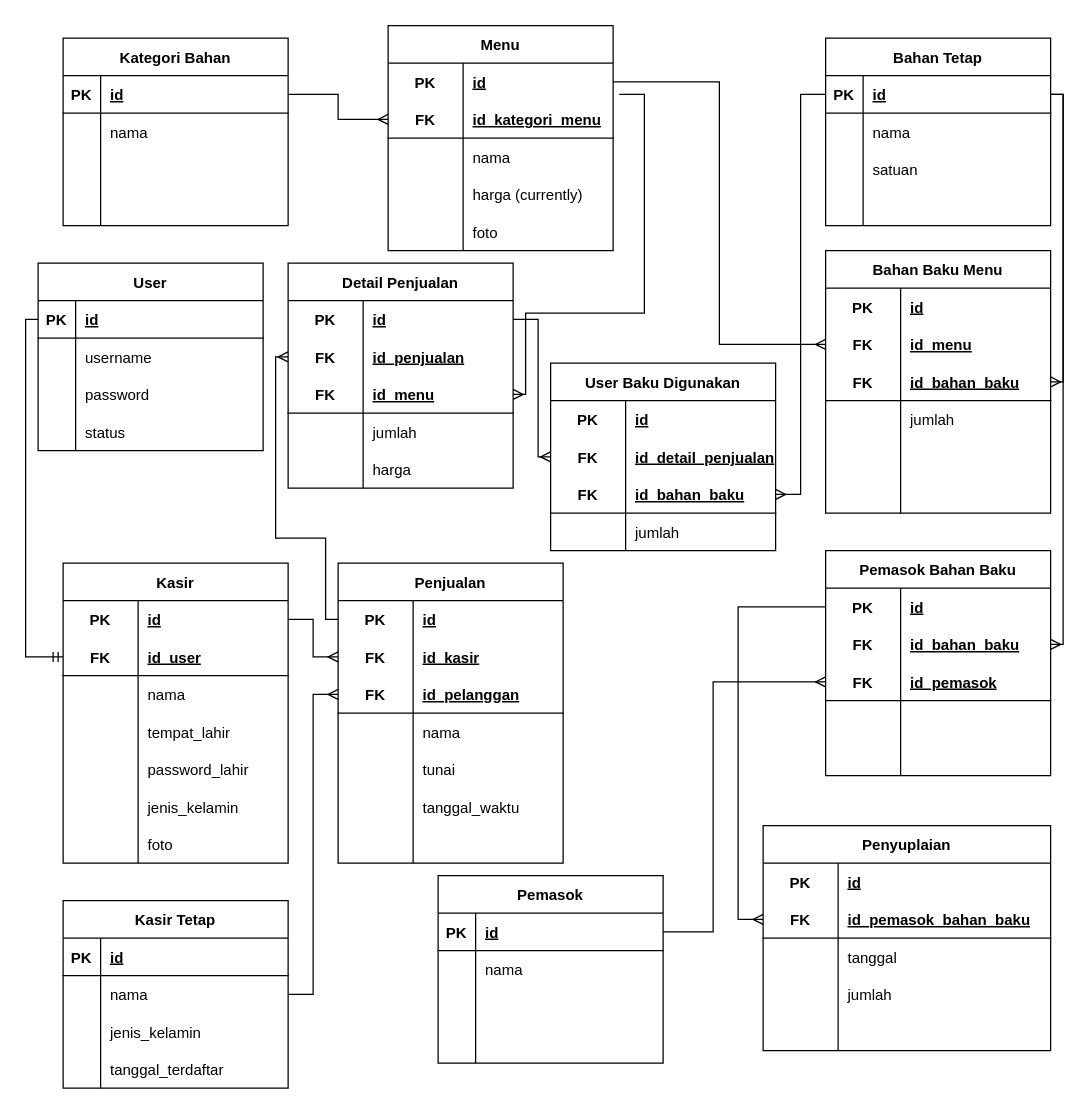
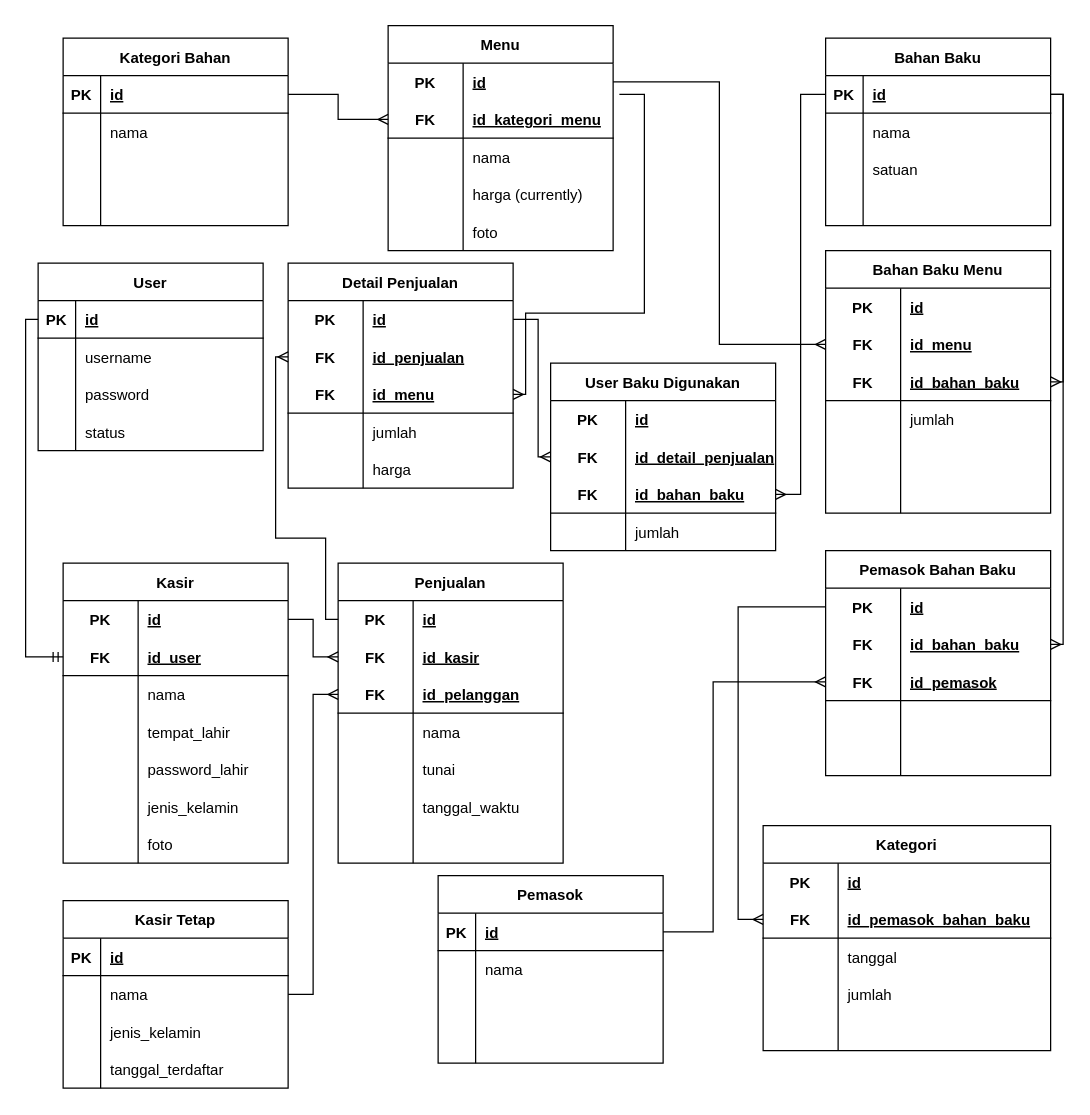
- <mxCell id="117" value="Bahan Tetap" style="shape=table;startSize=30;container=1;collapsible=1;childLayout=tableLayout;fixedRows=1;rowLines=0;fontStyle=1;align=center;resizeLast=1;" parent="1" vertex="1"><mxGeometry x="660" y="30" width="180" height="150" as="geometry" /></mxCell>
+ <mxCell id="117" value="Bahan Baku" style="shape=table;startSize=30;container=1;collapsible=1;childLayout=tableLayout;fixedRows=1;rowLines=0;fontStyle=1;align=center;resizeLast=1;" parent="1" vertex="1"><mxGeometry x="660" y="30" width="180" height="150" as="geometry" /></mxCell>
- <mxCell id="88" value="Penyuplaian" style="shape=table;startSize=30;container=1;collapsible=1;childLayout=tableLayout;fixedRows=1;rowLines=0;fontStyle=1;align=center;resizeLast=1;" parent="1" vertex="1"><mxGeometry x="610" y="660" width="230" height="180" as="geometry" /></mxCell>
+ <mxCell id="88" value="Kategori" style="shape=table;startSize=30;container=1;collapsible=1;childLayout=tableLayout;fixedRows=1;rowLines=0;fontStyle=1;align=center;resizeLast=1;" parent="1" vertex="1"><mxGeometry x="610" y="660" width="230" height="180" as="geometry" /></mxCell>
